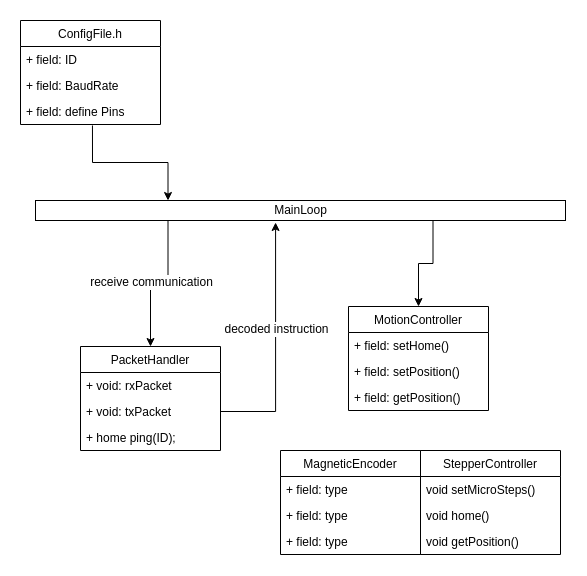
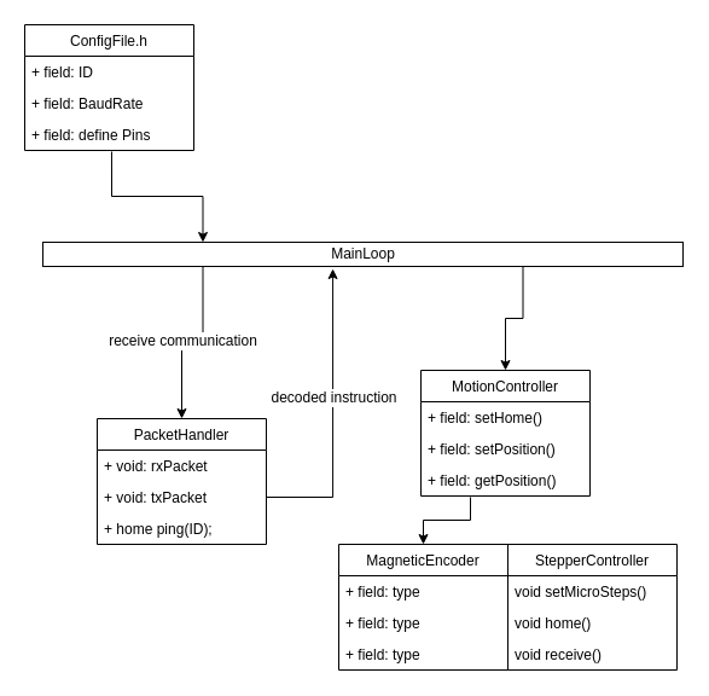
+ <mxCell id="27" style="edgeStyle=orthogonalEdgeStyle;rounded=0;orthogonalLoop=1;jettySize=auto;html=1;exitX=0.293;exitY=1.038;exitDx=0;exitDy=0;entryX=0.5;entryY=0;entryDx=0;entryDy=0;exitPerimeter=0;" edge="1" parent="1" source="5" target="14"><mxGeometry relative="1" as="geometry" /></mxCell>
- <mxCell id="9" value="void getPosition()" style="text;strokeColor=none;fillColor=none;align=left;verticalAlign=top;spacingLeft=4;spacingRight=4;overflow=hidden;rotatable=0;points=[[0,0.5],[1,0.5]];portConstraint=eastwest;" vertex="1" parent="6"><mxGeometry y="78" width="140" height="26" as="geometry" /></mxCell>
+ <mxCell id="9" value="void receive()" style="text;strokeColor=none;fillColor=none;align=left;verticalAlign=top;spacingLeft=4;spacingRight=4;overflow=hidden;rotatable=0;points=[[0,0.5],[1,0.5]];portConstraint=eastwest;" vertex="1" parent="6"><mxGeometry y="78" width="140" height="26" as="geometry" /></mxCell>
